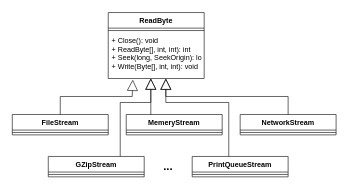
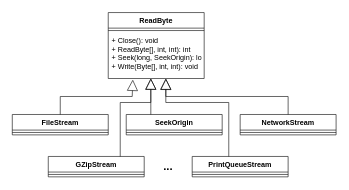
- <mxCell id="7" value="MemeryStream" style="swimlane;fontStyle=1;align=center;verticalAlign=top;childLayout=stackLayout;horizontal=1;startSize=26;horizontalStack=0;resizeParent=1;resizeParentMax=0;resizeLast=0;collapsible=1;marginBottom=0;" vertex="1" parent="1"><mxGeometry x="210" y="190" width="160" height="34" as="geometry" /></mxCell>
+ <mxCell id="7" value="SeekOrigin" style="swimlane;fontStyle=1;align=center;verticalAlign=top;childLayout=stackLayout;horizontal=1;startSize=26;horizontalStack=0;resizeParent=1;resizeParentMax=0;resizeLast=0;collapsible=1;marginBottom=0;" vertex="1" parent="1"><mxGeometry x="210" y="190" width="160" height="34" as="geometry" /></mxCell>
